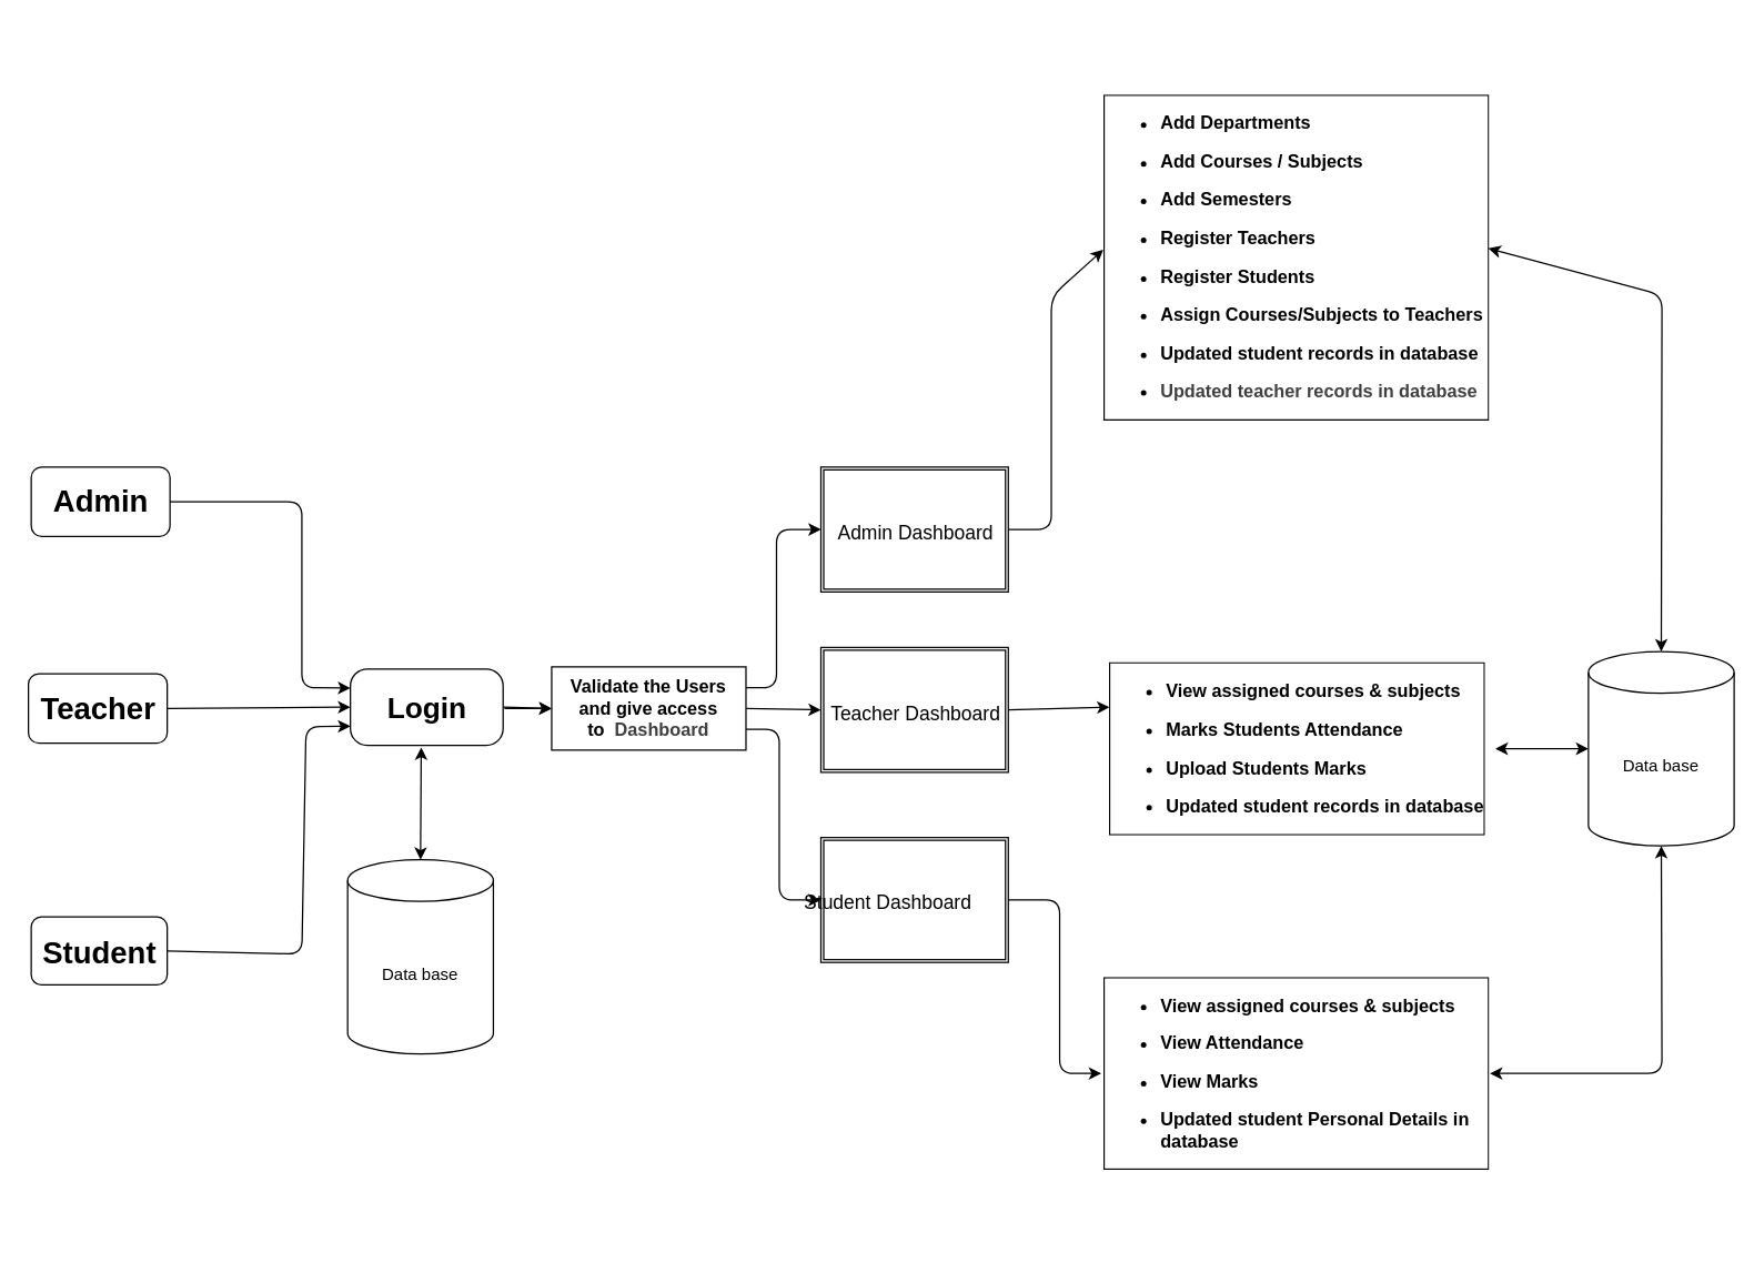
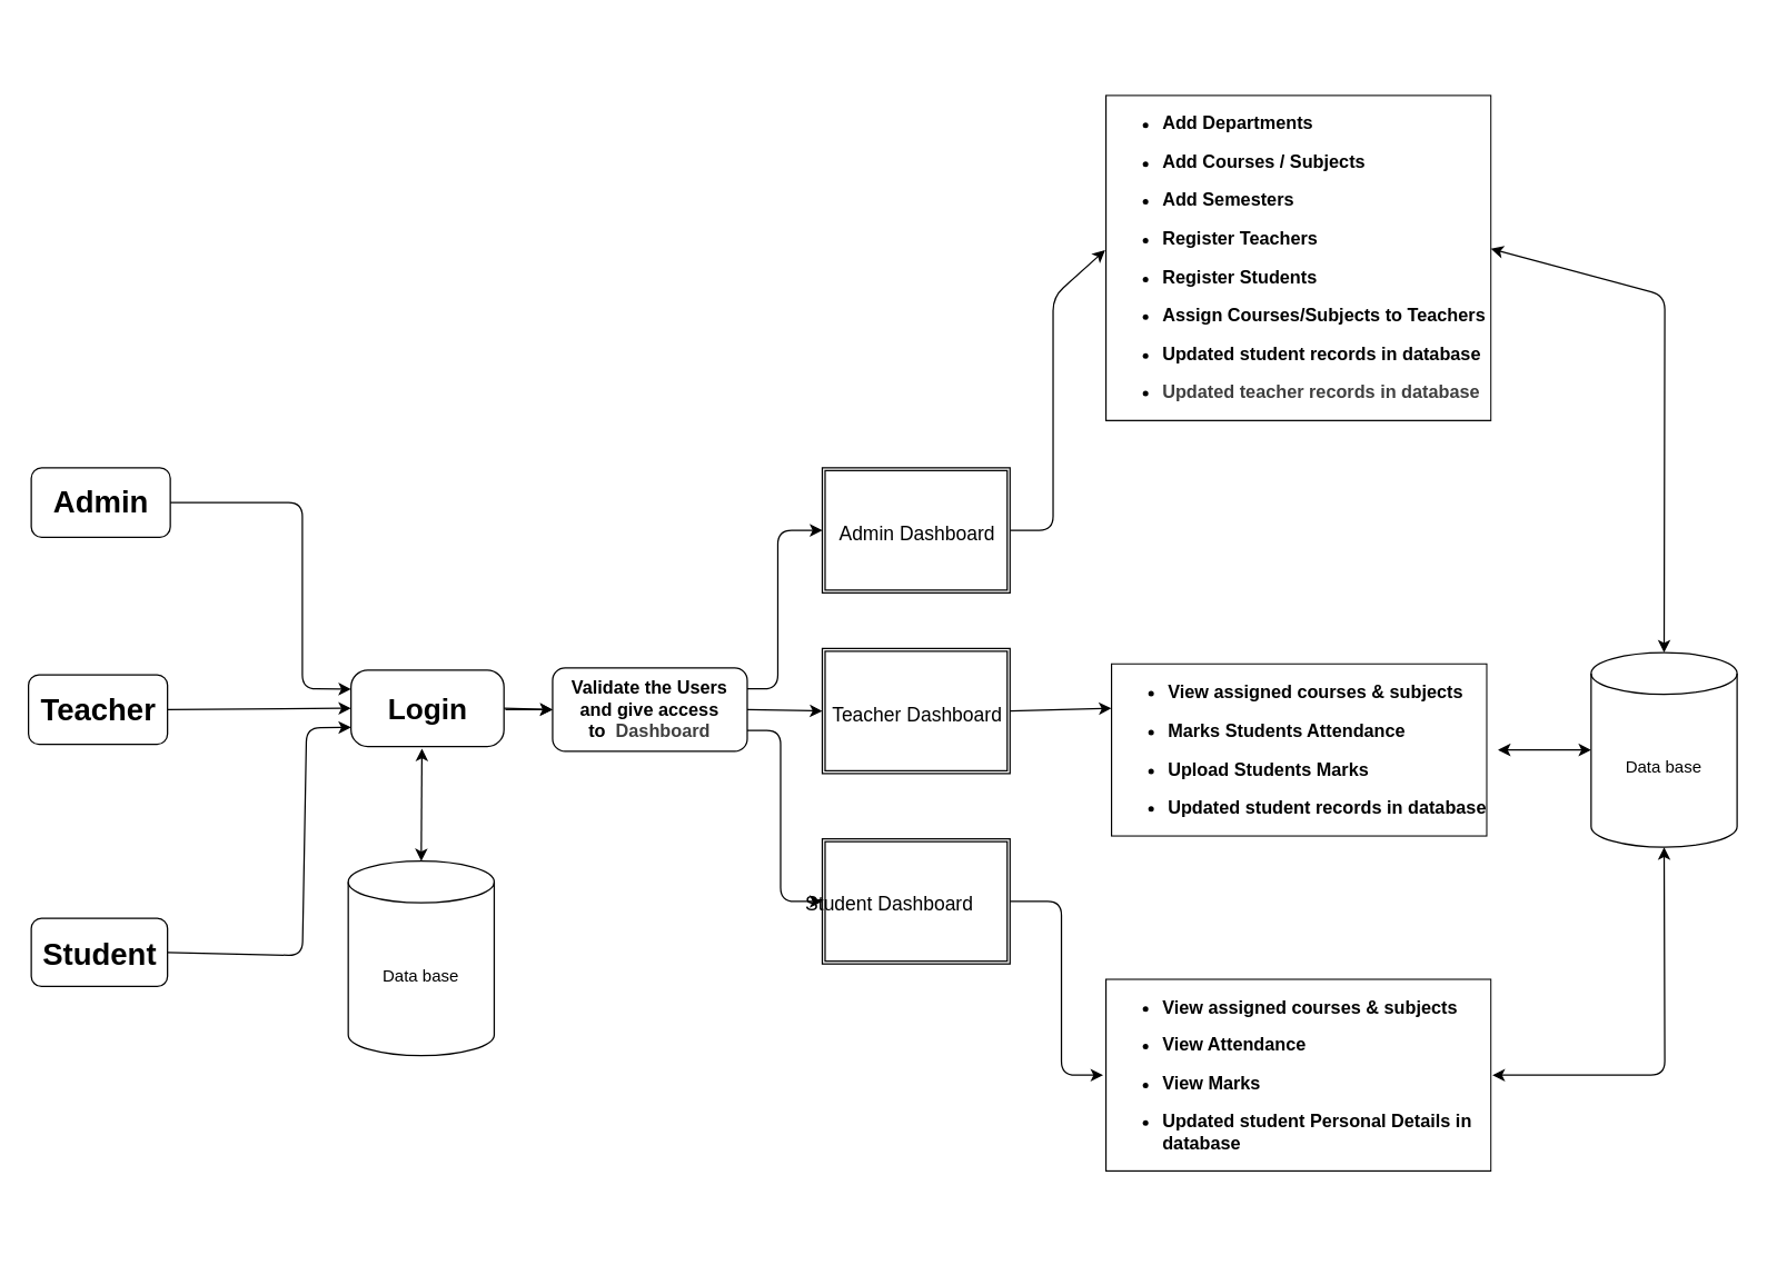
- <mxCell id="31" value="&lt;font style=&quot;font-size: 13px;&quot;&gt;&lt;b&gt;Validate the Users&lt;/b&gt;&lt;/font&gt;&lt;div&gt;&lt;font style=&quot;font-size: 13px;&quot;&gt;&lt;b&gt;and give access&lt;/b&gt;&lt;/font&gt;&lt;/div&gt;&lt;div&gt;&lt;span style=&quot;font-size: 13px;&quot;&gt;&lt;b&gt;to&amp;nbsp;&lt;/b&gt;&lt;/span&gt;&lt;b style=&quot;color: rgb(63, 63, 63); font-size: 13px; background-color: transparent;&quot;&gt;&amp;nbsp;Dashboard&lt;/b&gt;&lt;/div&gt;" style="whiteSpace=wrap;html=1;rounded=0;" parent="1" vertex="1"><mxGeometry x="397" y="480" width="140" height="60" as="geometry" /></mxCell>
+ <mxCell id="31" value="&lt;font style=&quot;font-size: 13px;&quot;&gt;&lt;b&gt;Validate the Users&lt;/b&gt;&lt;/font&gt;&lt;div&gt;&lt;font style=&quot;font-size: 13px;&quot;&gt;&lt;b&gt;and give access&lt;/b&gt;&lt;/font&gt;&lt;/div&gt;&lt;div&gt;&lt;span style=&quot;font-size: 13px;&quot;&gt;&lt;b&gt;to&amp;nbsp;&lt;/b&gt;&lt;/span&gt;&lt;b style=&quot;color: rgb(63, 63, 63); font-size: 13px; background-color: transparent;&quot;&gt;&amp;nbsp;Dashboard&lt;/b&gt;&lt;/div&gt;" style="rounded=1;whiteSpace=wrap;html=1;" parent="1" vertex="1"><mxGeometry x="397" y="480" width="140" height="60" as="geometry" /></mxCell>
